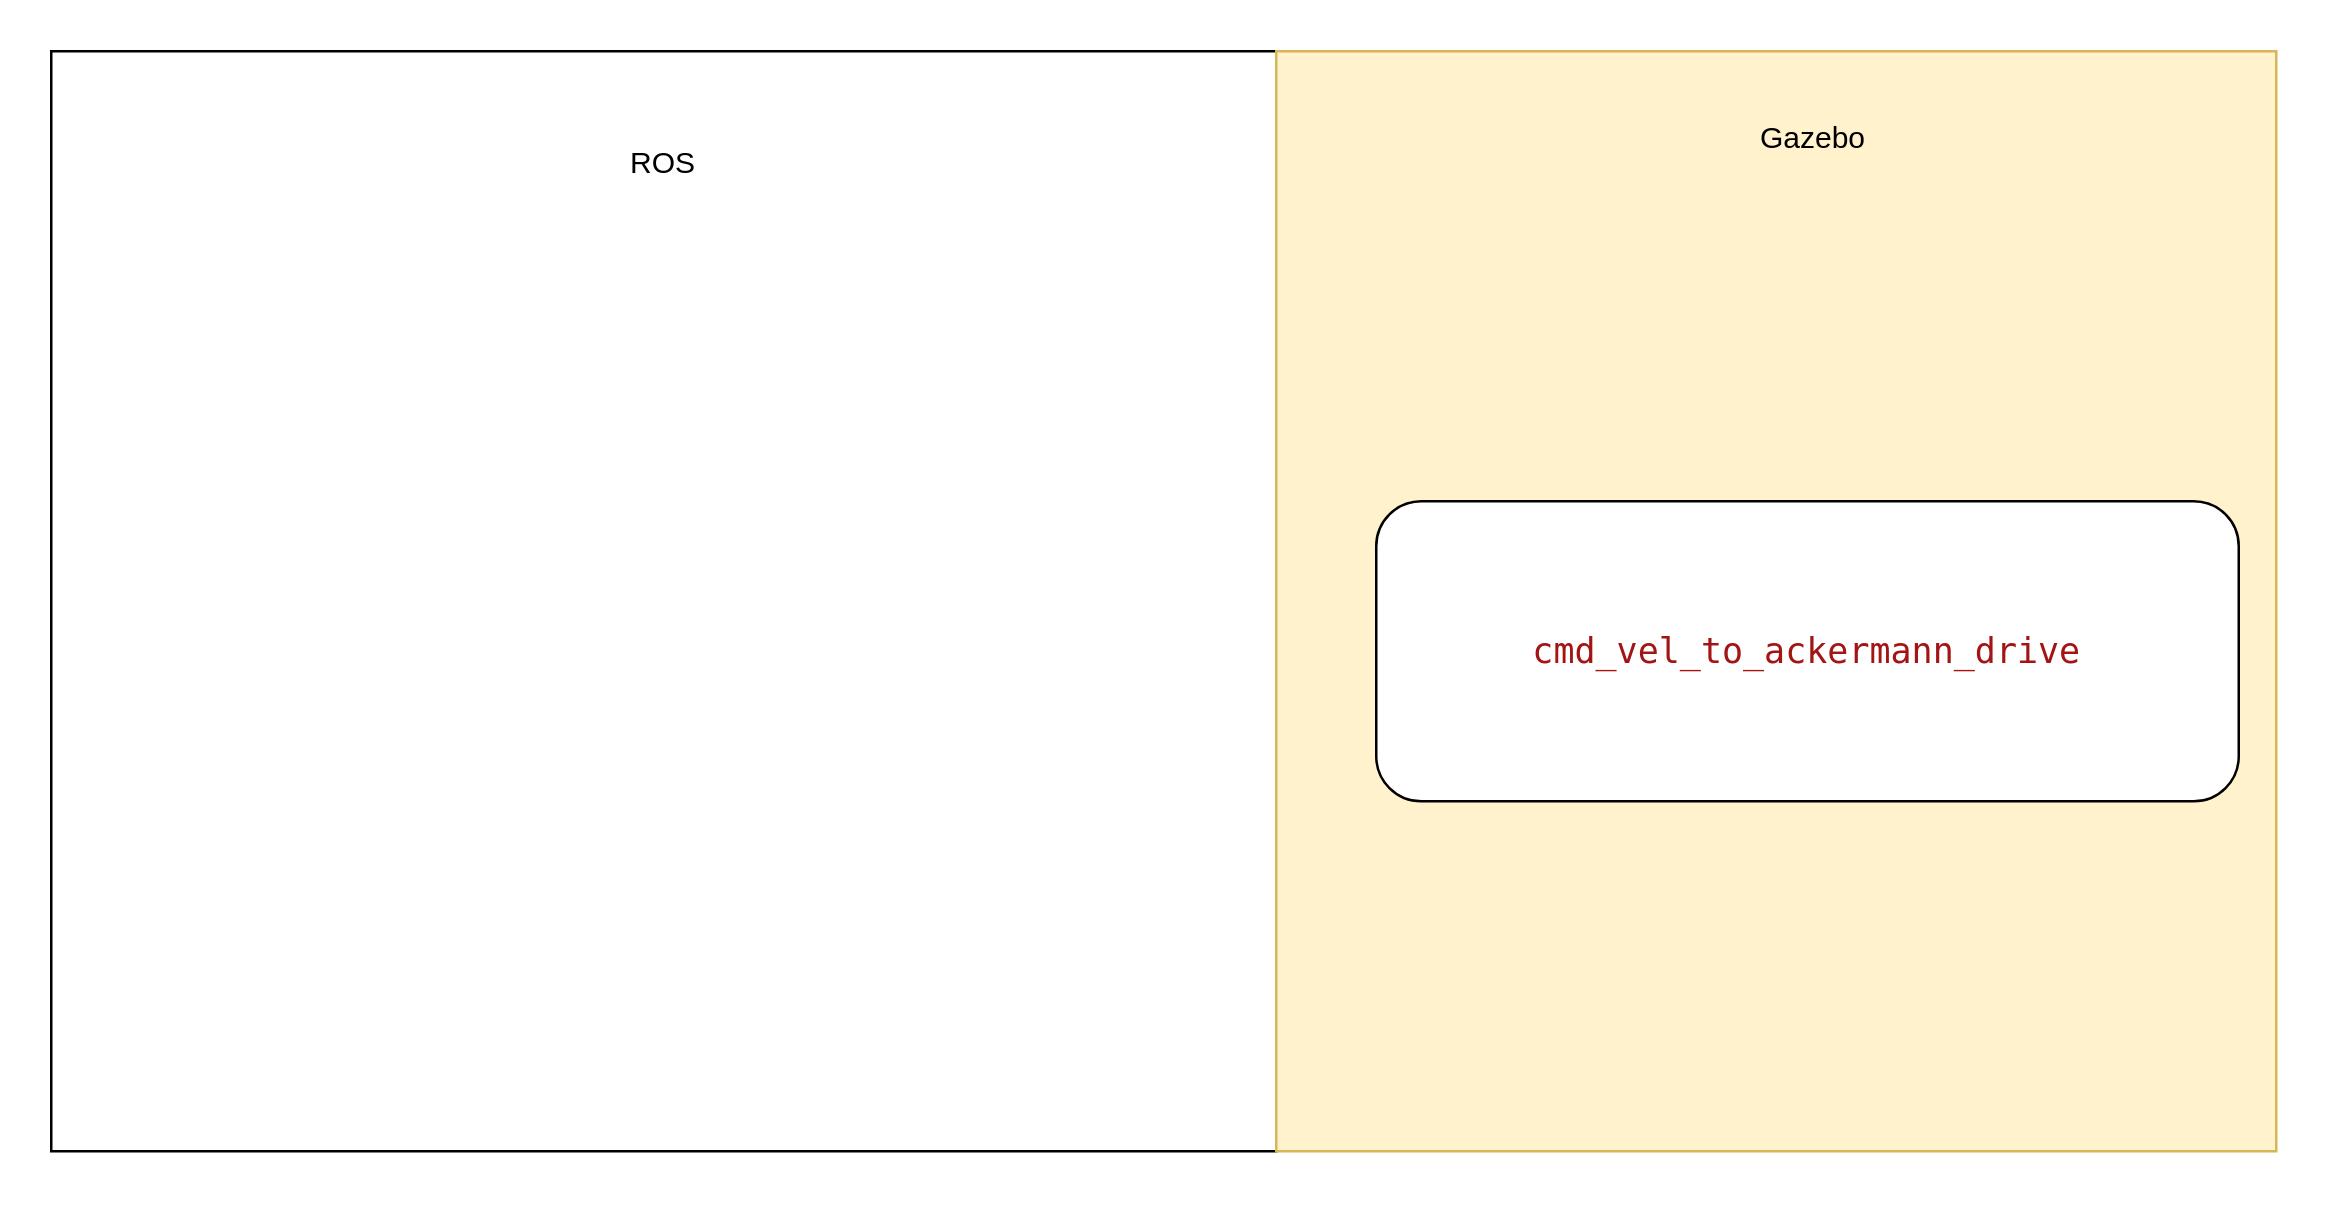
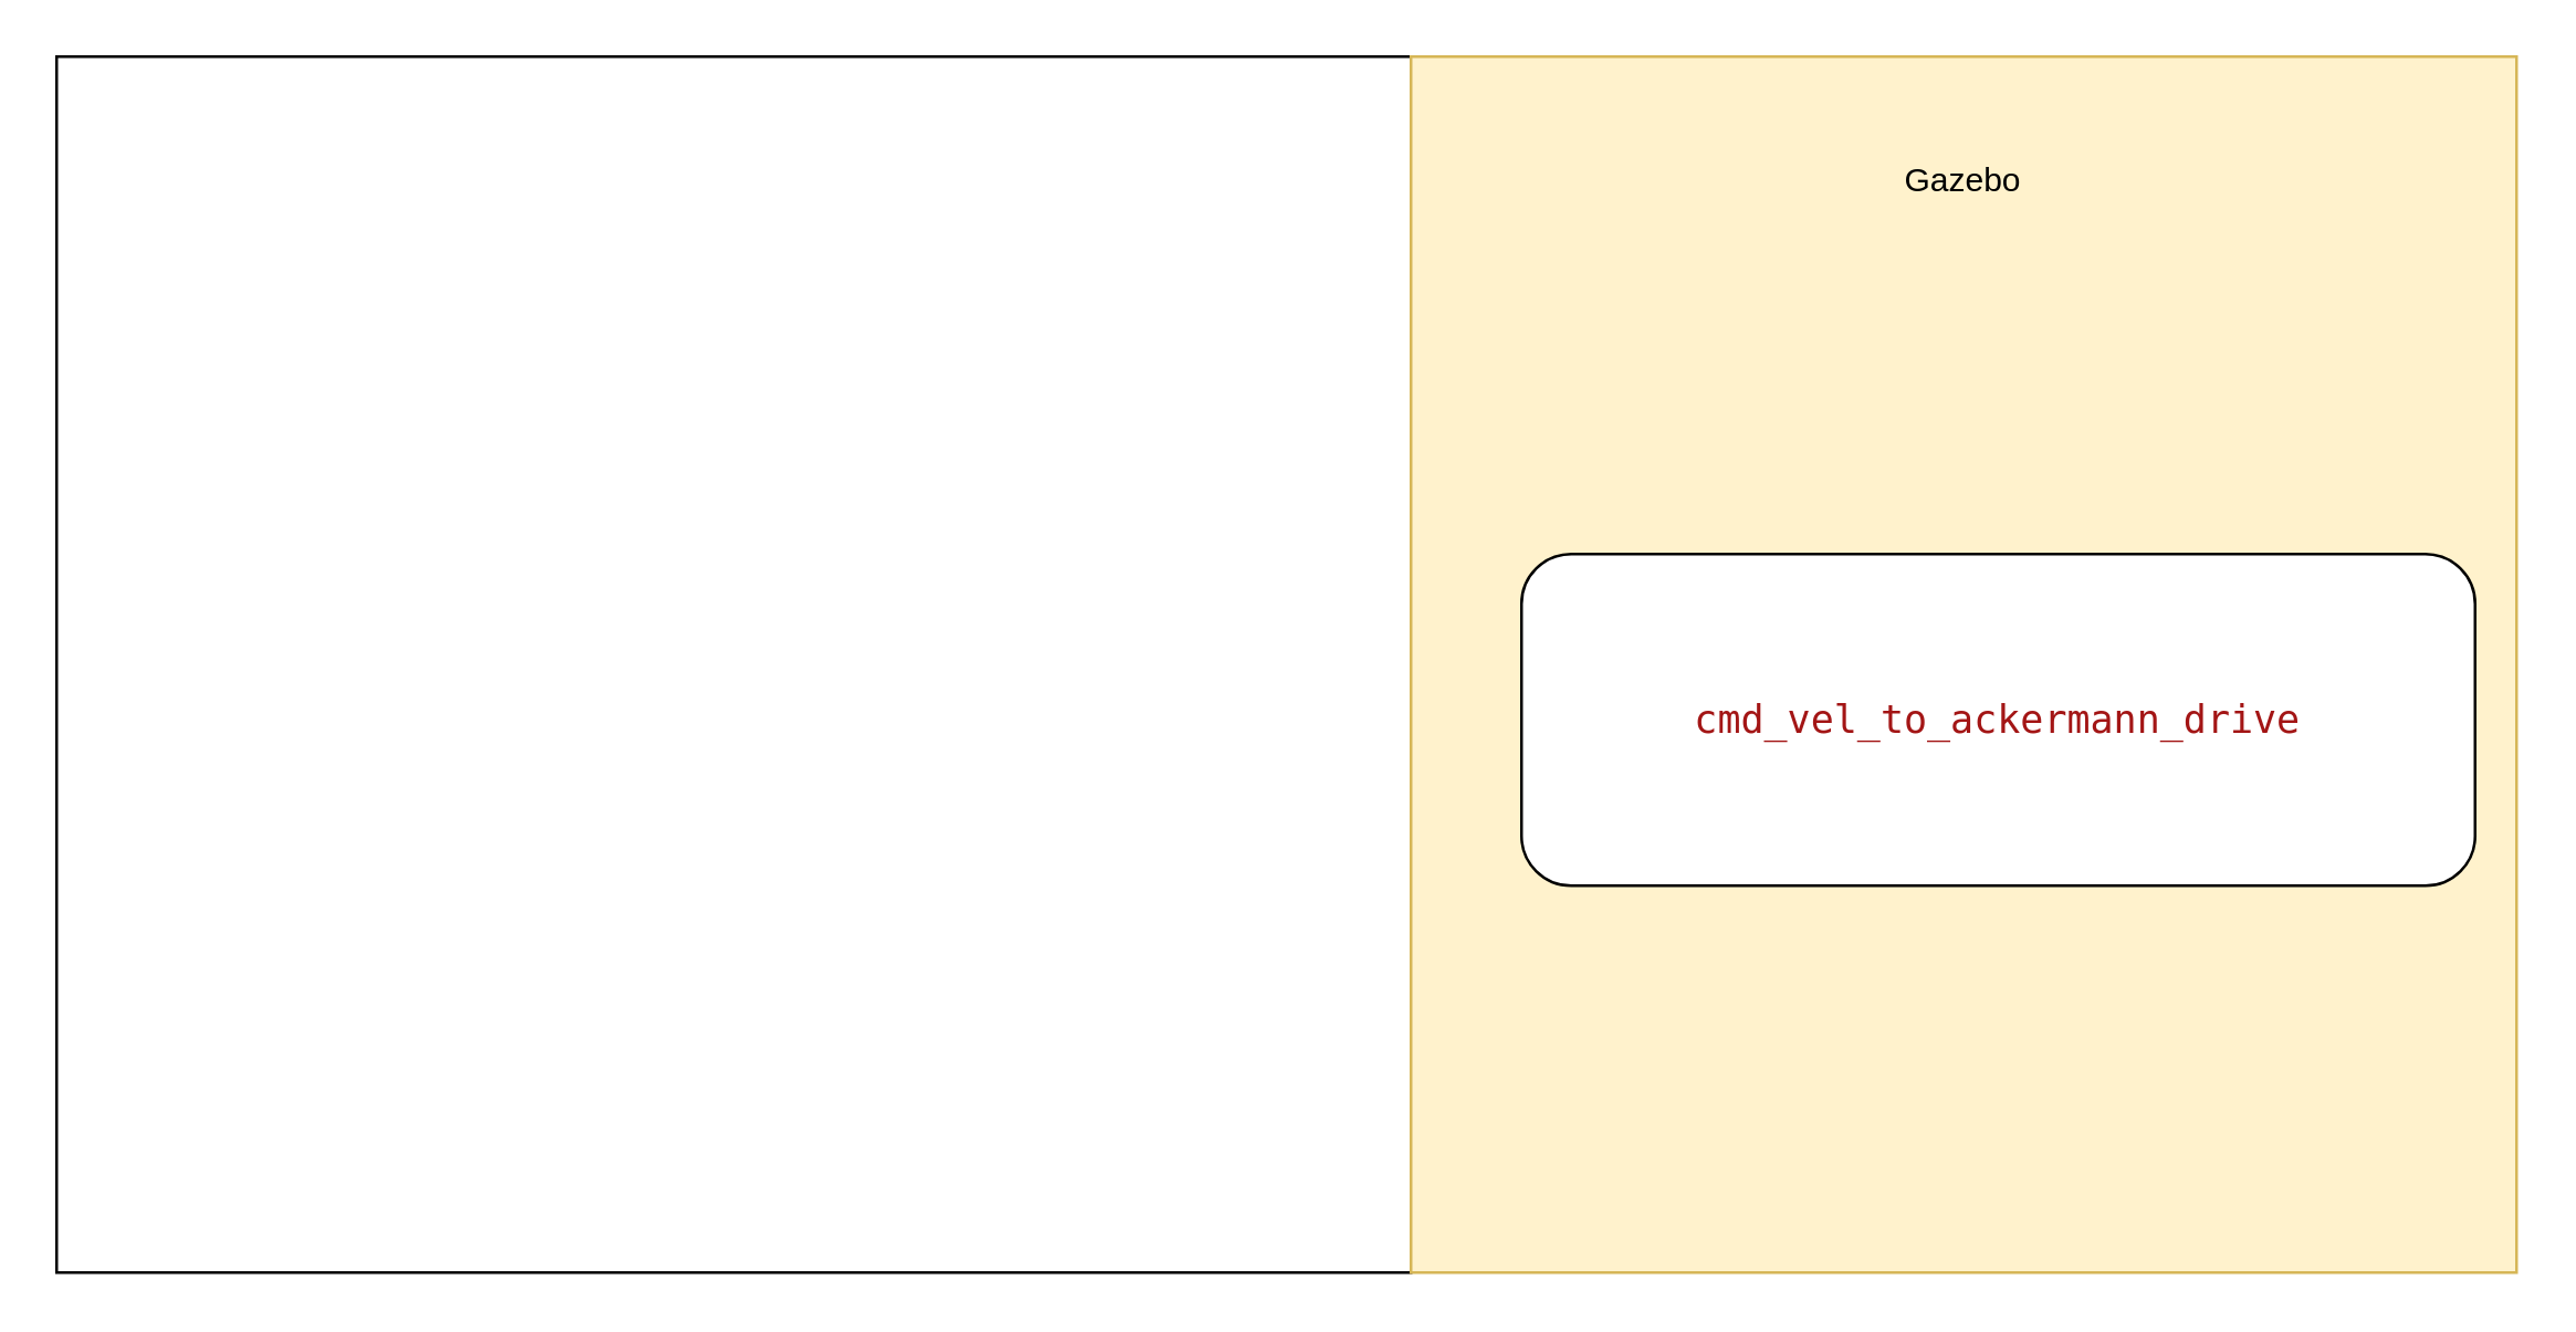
- <mxCell id="5" value="Gazebo" style="text;html=1;strokeColor=none;fillColor=none;align=center;verticalAlign=middle;whiteSpace=wrap;rounded=0;" vertex="1" parent="1"><mxGeometry x="695" y="40" width="60" height="30" as="geometry" /></mxCell>
+ <mxCell id="5" value="Gazebo" style="text;html=1;strokeColor=none;fillColor=none;align=center;verticalAlign=middle;whiteSpace=wrap;rounded=0;" vertex="1" parent="1"><mxGeometry x="680" y="50" width="60" height="30" as="geometry" /></mxCell>
- <mxCell id="6" value="ROS" style="text;html=1;strokeColor=none;fillColor=none;align=center;verticalAlign=middle;whiteSpace=wrap;rounded=0;" vertex="1" parent="1"><mxGeometry x="235" y="50" width="60" height="30" as="geometry" /></mxCell>
